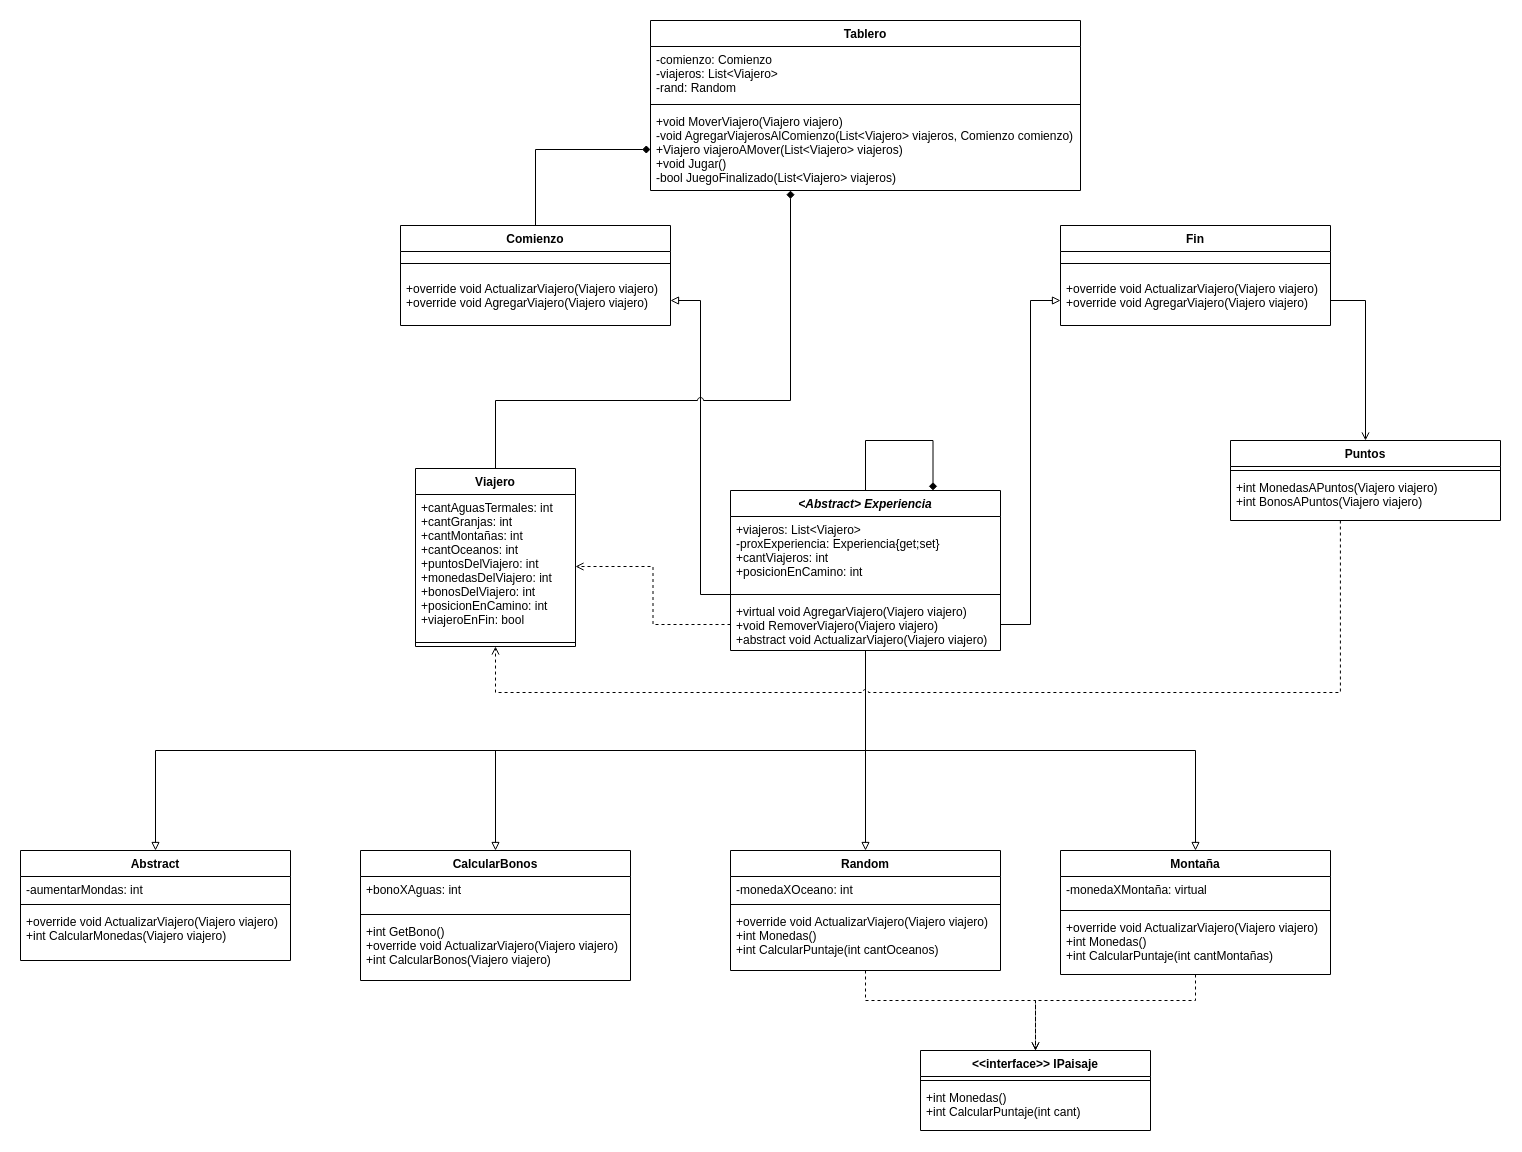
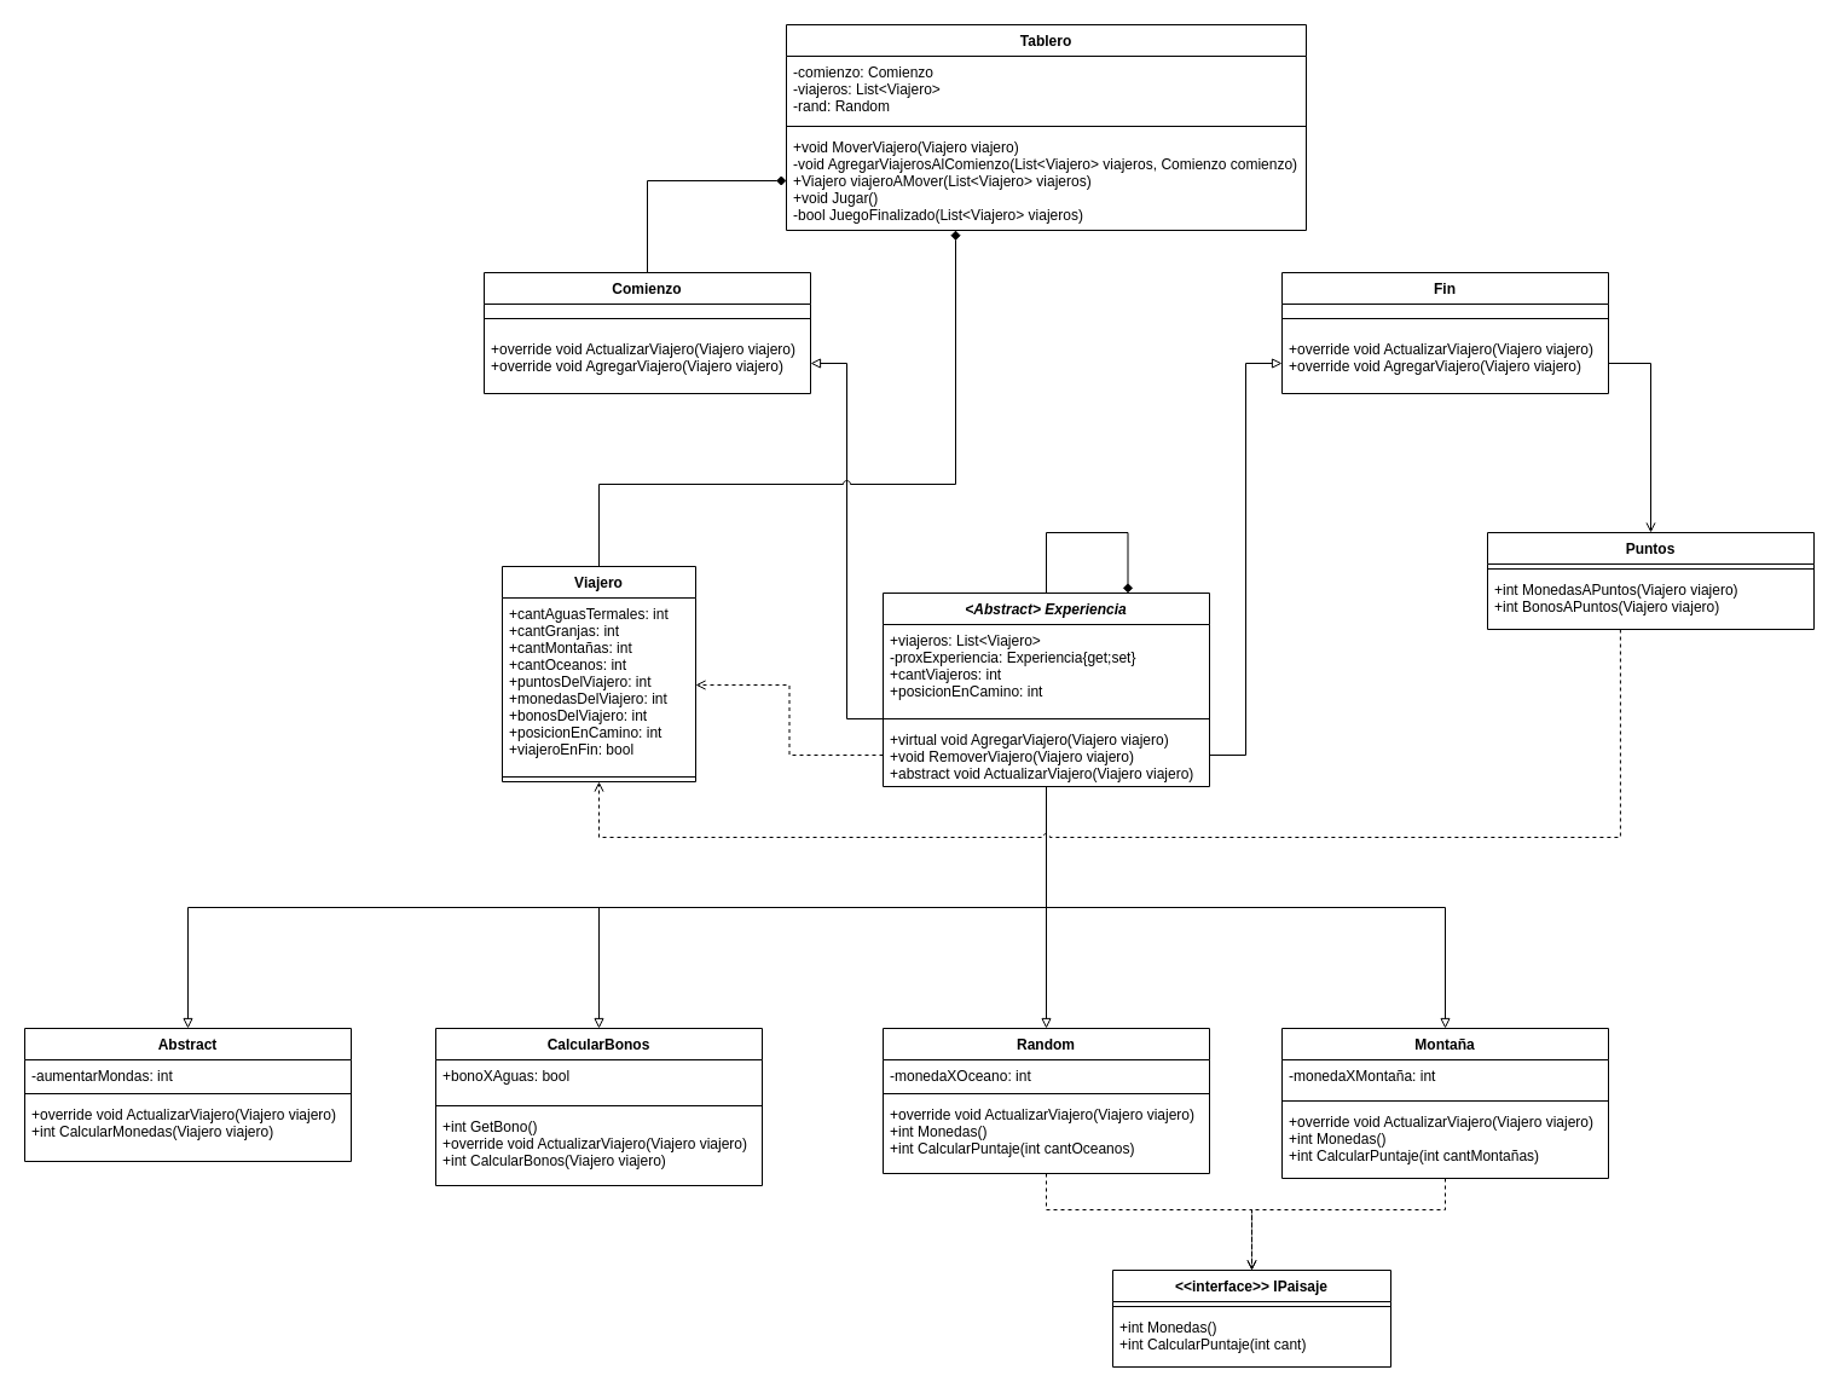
- <mxCell id="19" value="+bonoXAguas: int&#10;" style="text;strokeColor=none;fillColor=none;align=left;verticalAlign=top;spacingLeft=4;spacingRight=4;overflow=hidden;rotatable=0;points=[[0,0.5],[1,0.5]];portConstraint=eastwest;" parent="18" vertex="1"><mxGeometry y="26" width="270" height="34" as="geometry" /></mxCell>
+ <mxCell id="19" value="+bonoXAguas: bool&#10;" style="text;strokeColor=none;fillColor=none;align=left;verticalAlign=top;spacingLeft=4;spacingRight=4;overflow=hidden;rotatable=0;points=[[0,0.5],[1,0.5]];portConstraint=eastwest;" parent="18" vertex="1"><mxGeometry y="26" width="270" height="34" as="geometry" /></mxCell>
- <mxCell id="7" value="-monedaXMontaña: virtual&#10;" style="text;strokeColor=none;fillColor=none;align=left;verticalAlign=top;spacingLeft=4;spacingRight=4;overflow=hidden;rotatable=0;points=[[0,0.5],[1,0.5]];portConstraint=eastwest;" parent="6" vertex="1"><mxGeometry y="26" width="270" height="30" as="geometry" /></mxCell>
+ <mxCell id="7" value="-monedaXMontaña: int&#10;" style="text;strokeColor=none;fillColor=none;align=left;verticalAlign=top;spacingLeft=4;spacingRight=4;overflow=hidden;rotatable=0;points=[[0,0.5],[1,0.5]];portConstraint=eastwest;" parent="6" vertex="1"><mxGeometry y="26" width="270" height="30" as="geometry" /></mxCell>
